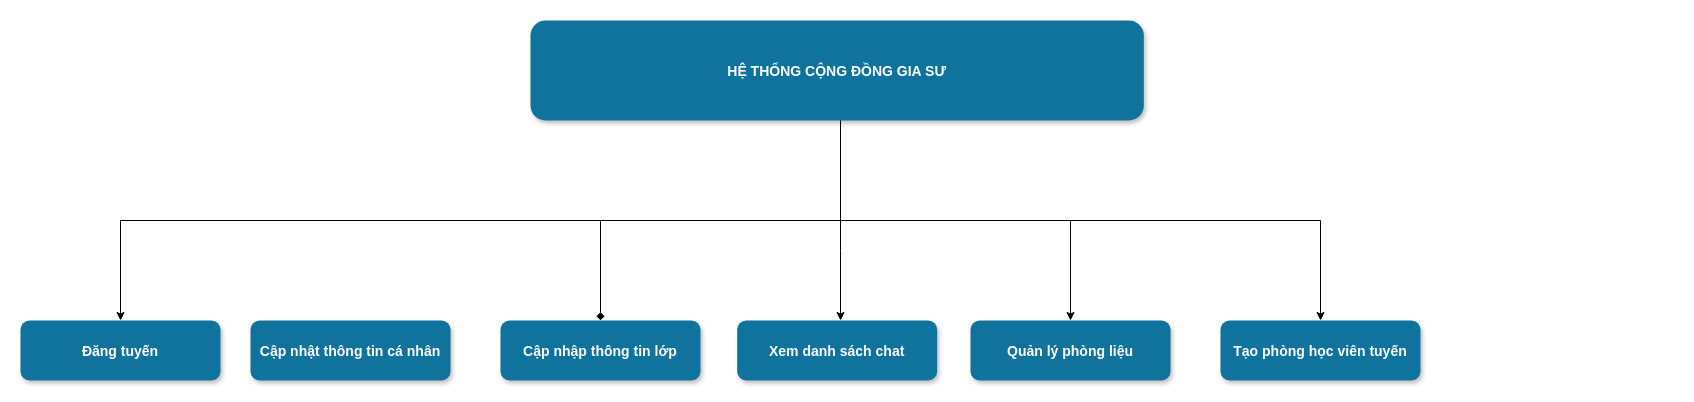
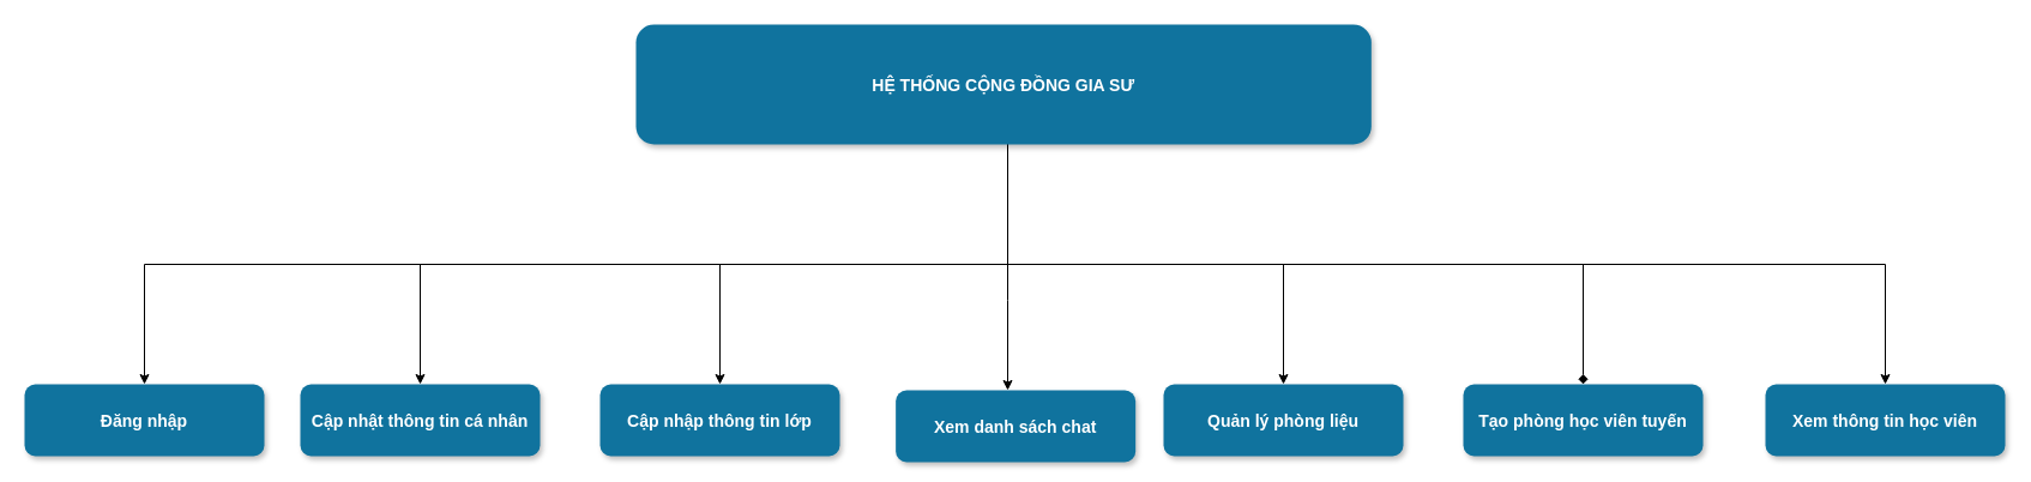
+ <mxCell id="8" style="edgeStyle=orthogonalEdgeStyle;rounded=0;orthogonalLoop=1;jettySize=auto;html=1;entryX=0.5;entryY=0;entryDx=0;entryDy=0;" edge="1" parent="1" source="9" target="16"><mxGeometry relative="1" as="geometry"><Array as="points"><mxPoint x="840" y="220" /><mxPoint x="1572" y="220" /></Array></mxGeometry></mxCell>
+ <mxCell id="3" style="edgeStyle=orthogonalEdgeStyle;rounded=0;orthogonalLoop=1;jettySize=auto;html=1;entryX=0.5;entryY=0;entryDx=0;entryDy=0;" edge="1" parent="1" source="9" target="11"><mxGeometry relative="1" as="geometry"><Array as="points"><mxPoint x="840" y="220" /><mxPoint x="350" y="220" /></Array></mxGeometry></mxCell>
- <mxCell id="4" style="edgeStyle=orthogonalEdgeStyle;rounded=0;orthogonalLoop=1;jettySize=auto;html=1;entryX=0.5;entryY=0;entryDx=0;entryDy=0;endArrow=diamond;" edge="1" parent="1" source="9" target="12"><mxGeometry relative="1" as="geometry"><Array as="points"><mxPoint x="840" y="220" /><mxPoint x="600" y="220" /></Array></mxGeometry></mxCell>
+ <mxCell id="4" style="edgeStyle=orthogonalEdgeStyle;rounded=0;orthogonalLoop=1;jettySize=auto;html=1;entryX=0.5;entryY=0;entryDx=0;entryDy=0;" edge="1" parent="1" source="9" target="12"><mxGeometry relative="1" as="geometry"><Array as="points"><mxPoint x="840" y="220" /><mxPoint x="600" y="220" /></Array></mxGeometry></mxCell>
- <mxCell id="7" style="edgeStyle=orthogonalEdgeStyle;rounded=0;orthogonalLoop=1;jettySize=auto;html=1;entryX=0.5;entryY=0;entryDx=0;entryDy=0;" edge="1" parent="1" source="9" target="15"><mxGeometry relative="1" as="geometry"><Array as="points"><mxPoint x="840" y="220" /><mxPoint x="1320" y="220" /></Array></mxGeometry></mxCell>
+ <mxCell id="7" style="edgeStyle=orthogonalEdgeStyle;rounded=0;orthogonalLoop=1;jettySize=auto;html=1;entryX=0.5;entryY=0;entryDx=0;entryDy=0;endArrow=diamond;" edge="1" parent="1" source="9" target="15"><mxGeometry relative="1" as="geometry"><Array as="points"><mxPoint x="840" y="220" /><mxPoint x="1320" y="220" /></Array></mxGeometry></mxCell>
- <mxCell id="10" value="Đăng tuyến" style="rounded=1;fillColor=#10739E;strokeColor=none;shadow=1;gradientColor=none;fontStyle=1;fontColor=#FFFFFF;fontSize=14;" vertex="1" parent="1"><mxGeometry x="20" y="320" width="200" height="60" as="geometry" /></mxCell>
+ <mxCell id="10" value="Đăng nhập" style="rounded=1;fillColor=#10739E;strokeColor=none;shadow=1;gradientColor=none;fontStyle=1;fontColor=#FFFFFF;fontSize=14;" vertex="1" parent="1"><mxGeometry x="20" y="320" width="200" height="60" as="geometry" /></mxCell>
- <mxCell id="13" value="Xem danh sách chat" style="rounded=1;fillColor=#10739E;strokeColor=none;shadow=1;gradientColor=none;fontStyle=1;fontColor=#FFFFFF;fontSize=14;" vertex="1" parent="1"><mxGeometry x="736.66" y="320" width="200" height="60" as="geometry" /></mxCell>
+ <mxCell id="13" value="Xem danh sách chat" style="rounded=1;fillColor=#10739E;strokeColor=none;shadow=1;gradientColor=none;fontStyle=1;fontColor=#FFFFFF;fontSize=14;" vertex="1" parent="1"><mxGeometry x="746.66" y="325" width="200" height="60" as="geometry" /></mxCell>
+ <mxCell id="16" value="Xem thông tin học viên" style="rounded=1;fillColor=#10739E;strokeColor=none;shadow=1;gradientColor=none;fontStyle=1;fontColor=#FFFFFF;fontSize=14;" vertex="1" parent="1"><mxGeometry x="1472" y="320" width="200" height="60" as="geometry" /></mxCell>
